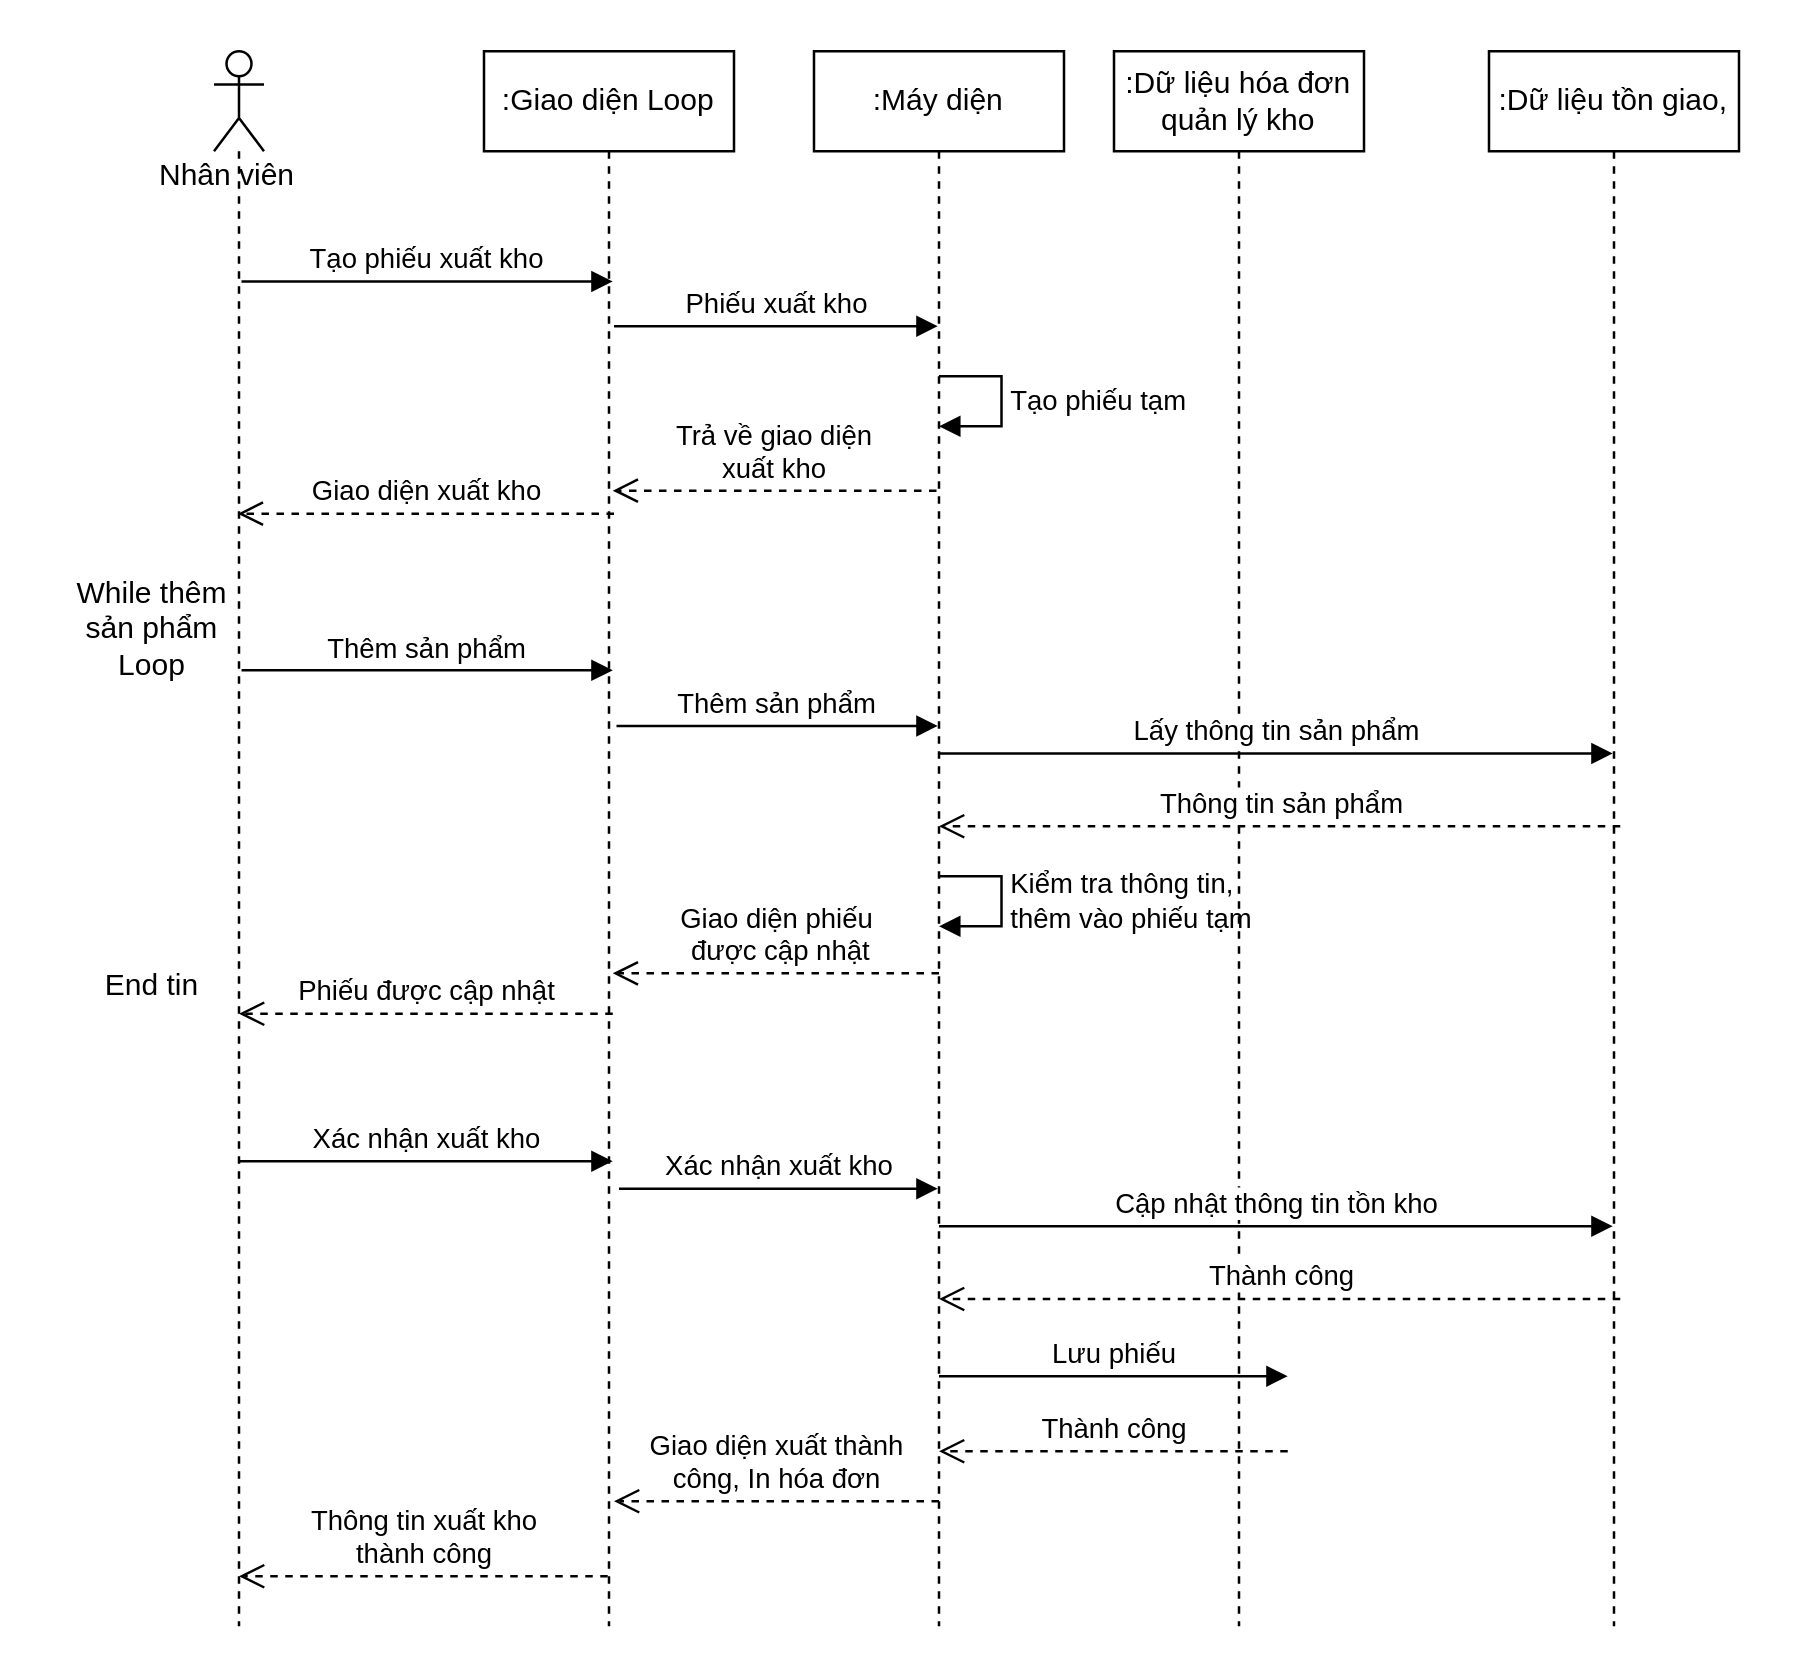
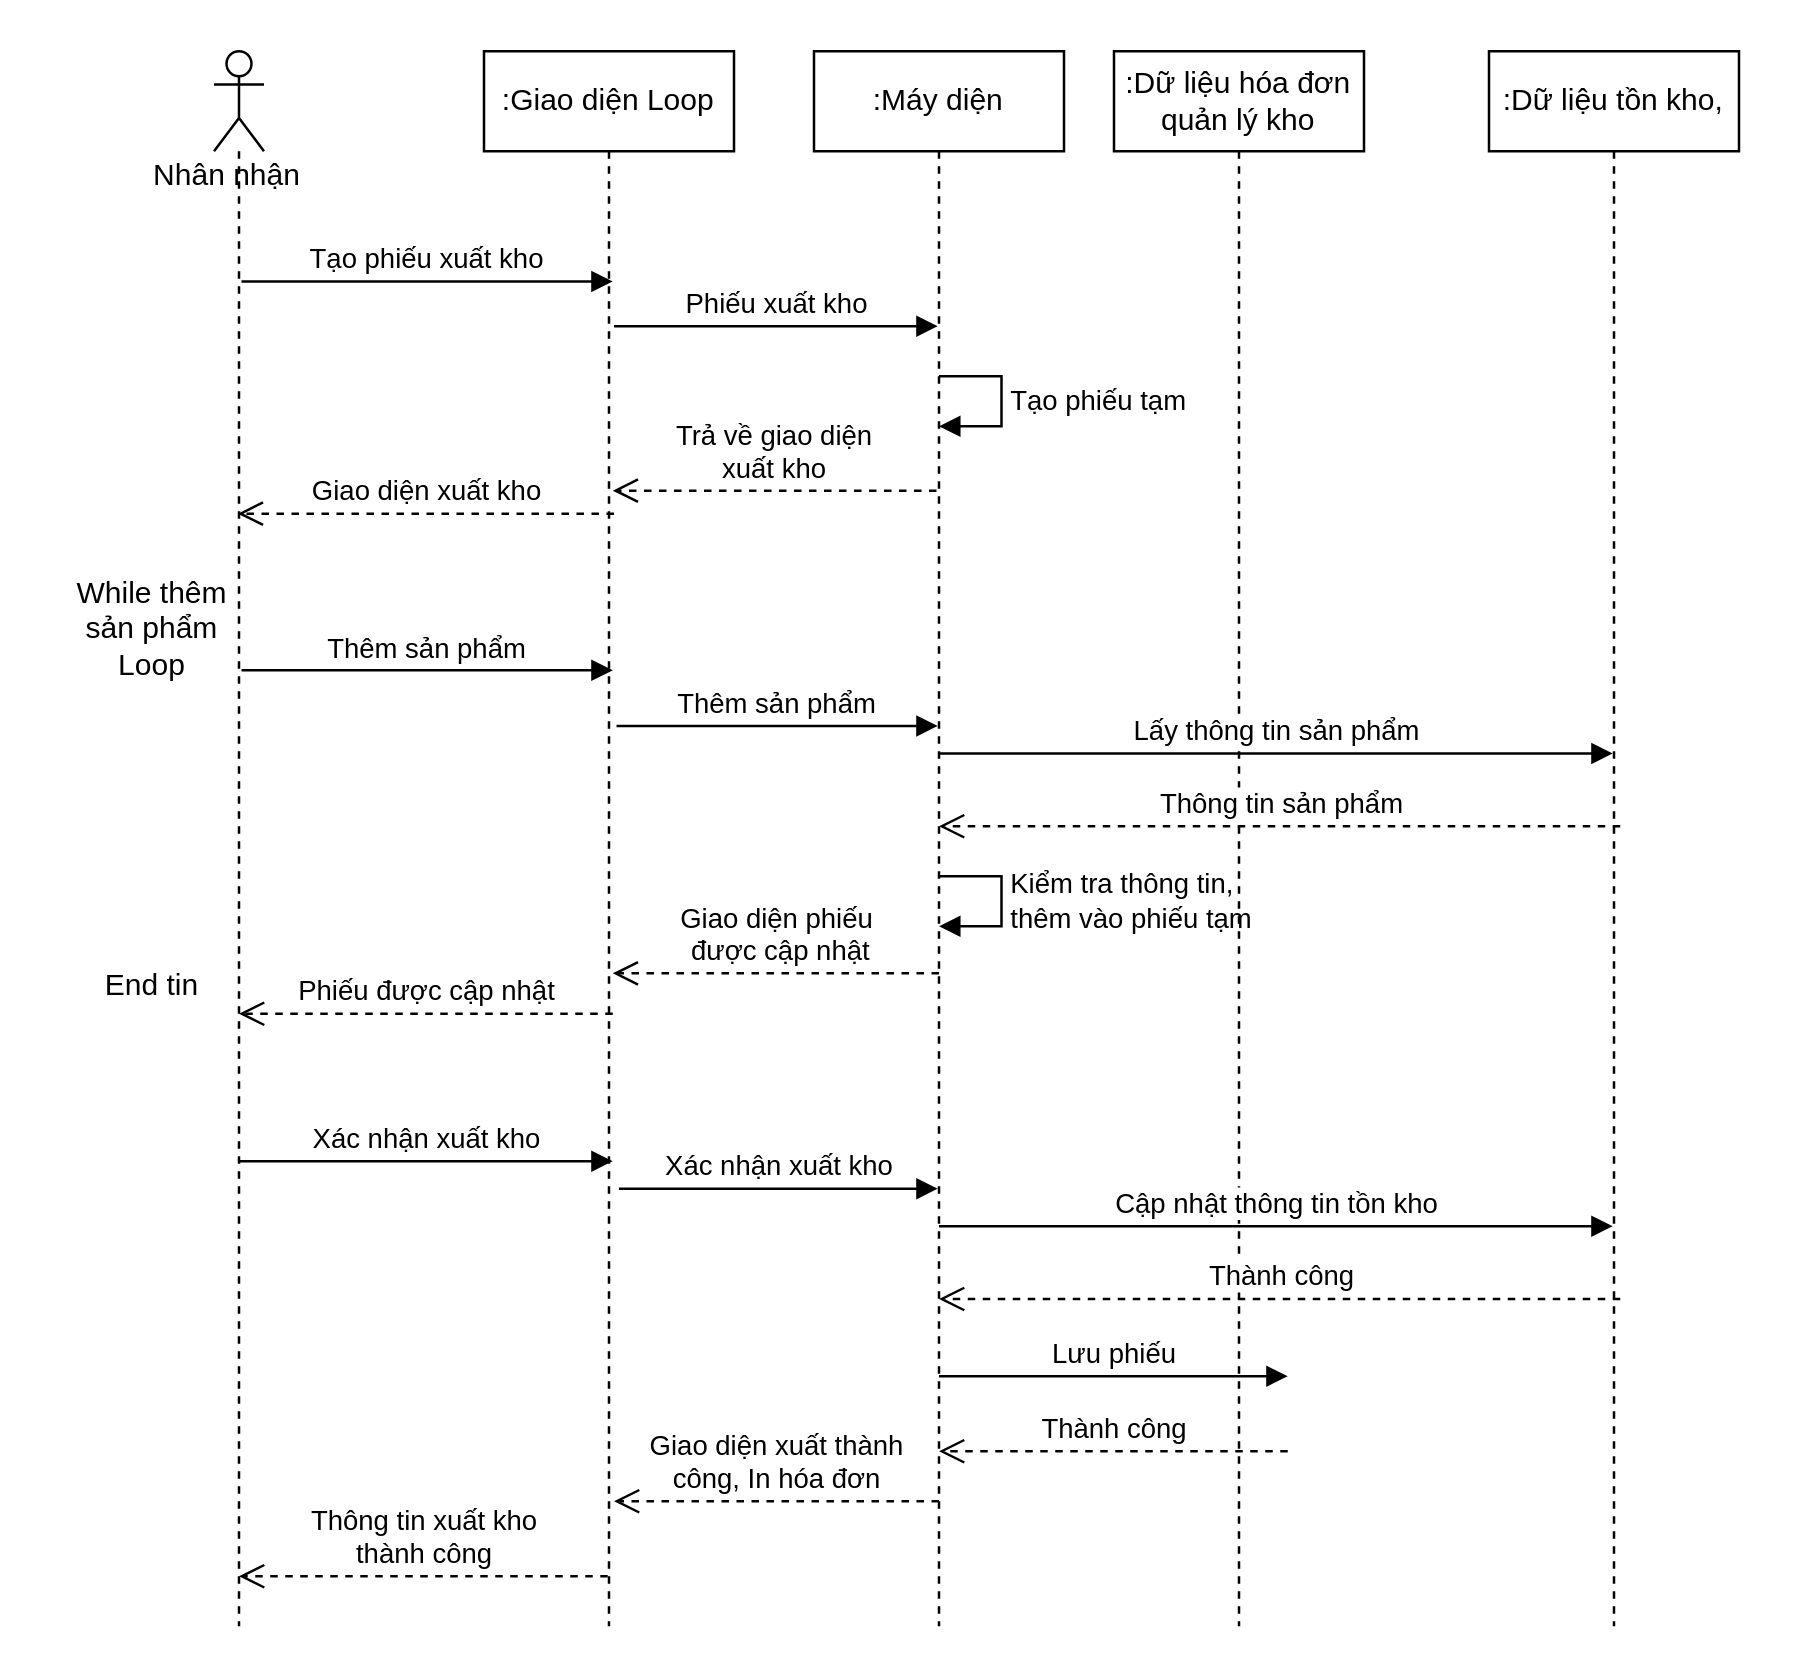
- <mxCell id="19" value=":Dữ liệu tồn giao," style="shape=umlLifeline;perimeter=lifelinePerimeter;whiteSpace=wrap;html=1;container=1;collapsible=0;recursiveResize=0;outlineConnect=0;" parent="1" vertex="1"><mxGeometry x="595" y="20" width="100" height="630" as="geometry" /></mxCell>
+ <mxCell id="19" value=":Dữ liệu tồn kho," style="shape=umlLifeline;perimeter=lifelinePerimeter;whiteSpace=wrap;html=1;container=1;collapsible=0;recursiveResize=0;outlineConnect=0;" parent="1" vertex="1"><mxGeometry x="595" y="20" width="100" height="630" as="geometry" /></mxCell>
- <mxCell id="10" value="Nhân viên" style="text;html=1;align=center;verticalAlign=middle;resizable=0;points=[];autosize=1;strokeColor=none;fillColor=none;" parent="1" vertex="1"><mxGeometry x="55" y="60" width="70" height="20" as="geometry" /></mxCell>
+ <mxCell id="10" value="Nhân nhận" style="text;html=1;align=center;verticalAlign=middle;resizable=0;points=[];autosize=1;strokeColor=none;fillColor=none;" parent="1" vertex="1"><mxGeometry x="55" y="60" width="70" height="20" as="geometry" /></mxCell>
